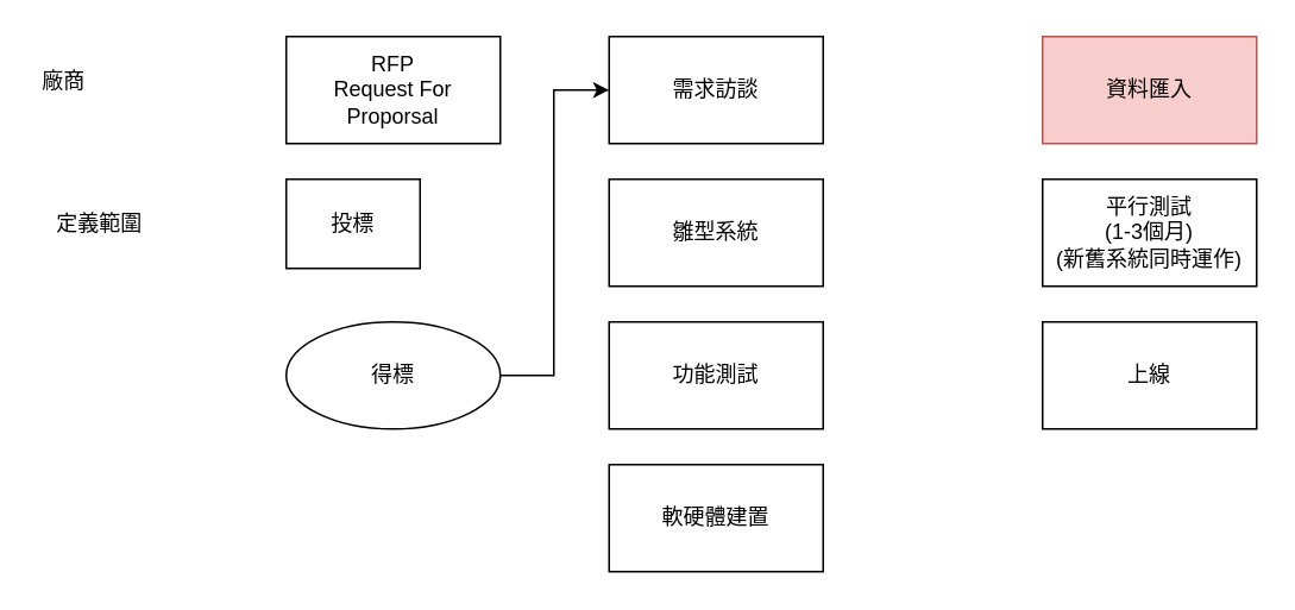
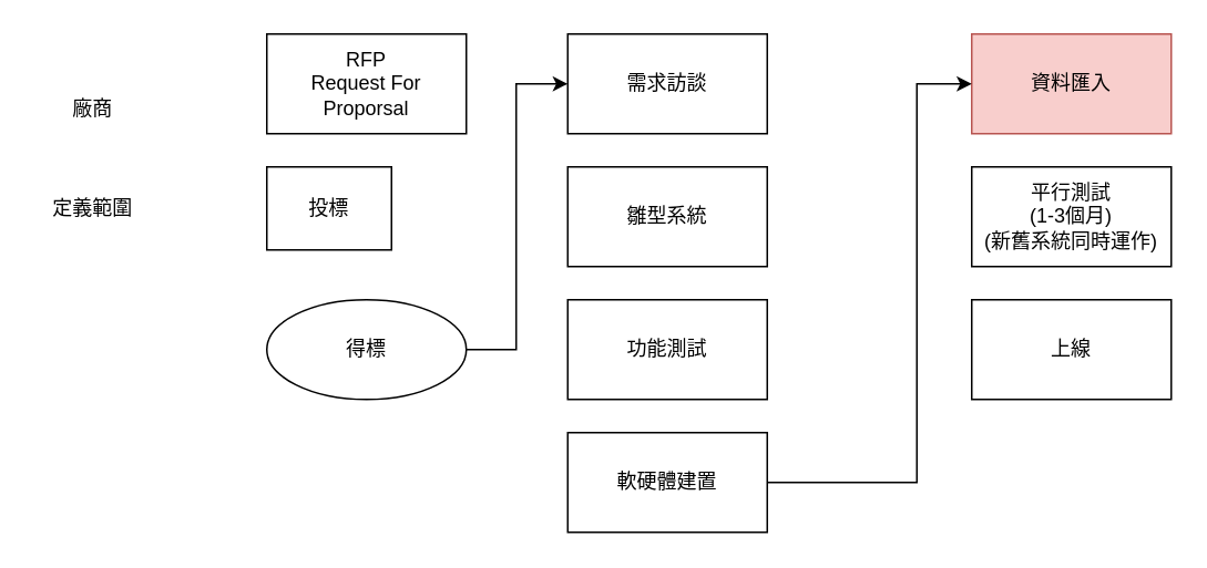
- <mxCell id="14" value="廠商" style="text;html=1;align=center;verticalAlign=middle;resizable=0;points=[];autosize=1;strokeColor=none;fillColor=none;" vertex="1" parent="1"><mxGeometry x="10" y="30" width="50" height="30" as="geometry" /></mxCell>
+ <mxCell id="14" value="廠商" style="text;html=1;align=center;verticalAlign=middle;resizable=0;points=[];autosize=1;strokeColor=none;fillColor=none;" vertex="1" parent="1"><mxGeometry x="30" y="50" width="50" height="30" as="geometry" /></mxCell>
+ <mxCell id="13" value="" style="endArrow=classic;html=1;rounded=0;exitX=1;exitY=0.5;exitDx=0;exitDy=0;entryX=0;entryY=0.5;entryDx=0;entryDy=0;" edge="1" parent="1" source="8" target="9"><mxGeometry width="50" height="50" relative="1" as="geometry"><mxPoint x="601" y="360" as="sourcePoint" /><mxPoint x="651" y="310" as="targetPoint" /><Array as="points"><mxPoint x="551" y="290" /><mxPoint x="551" y="50" /></Array></mxGeometry></mxCell>
